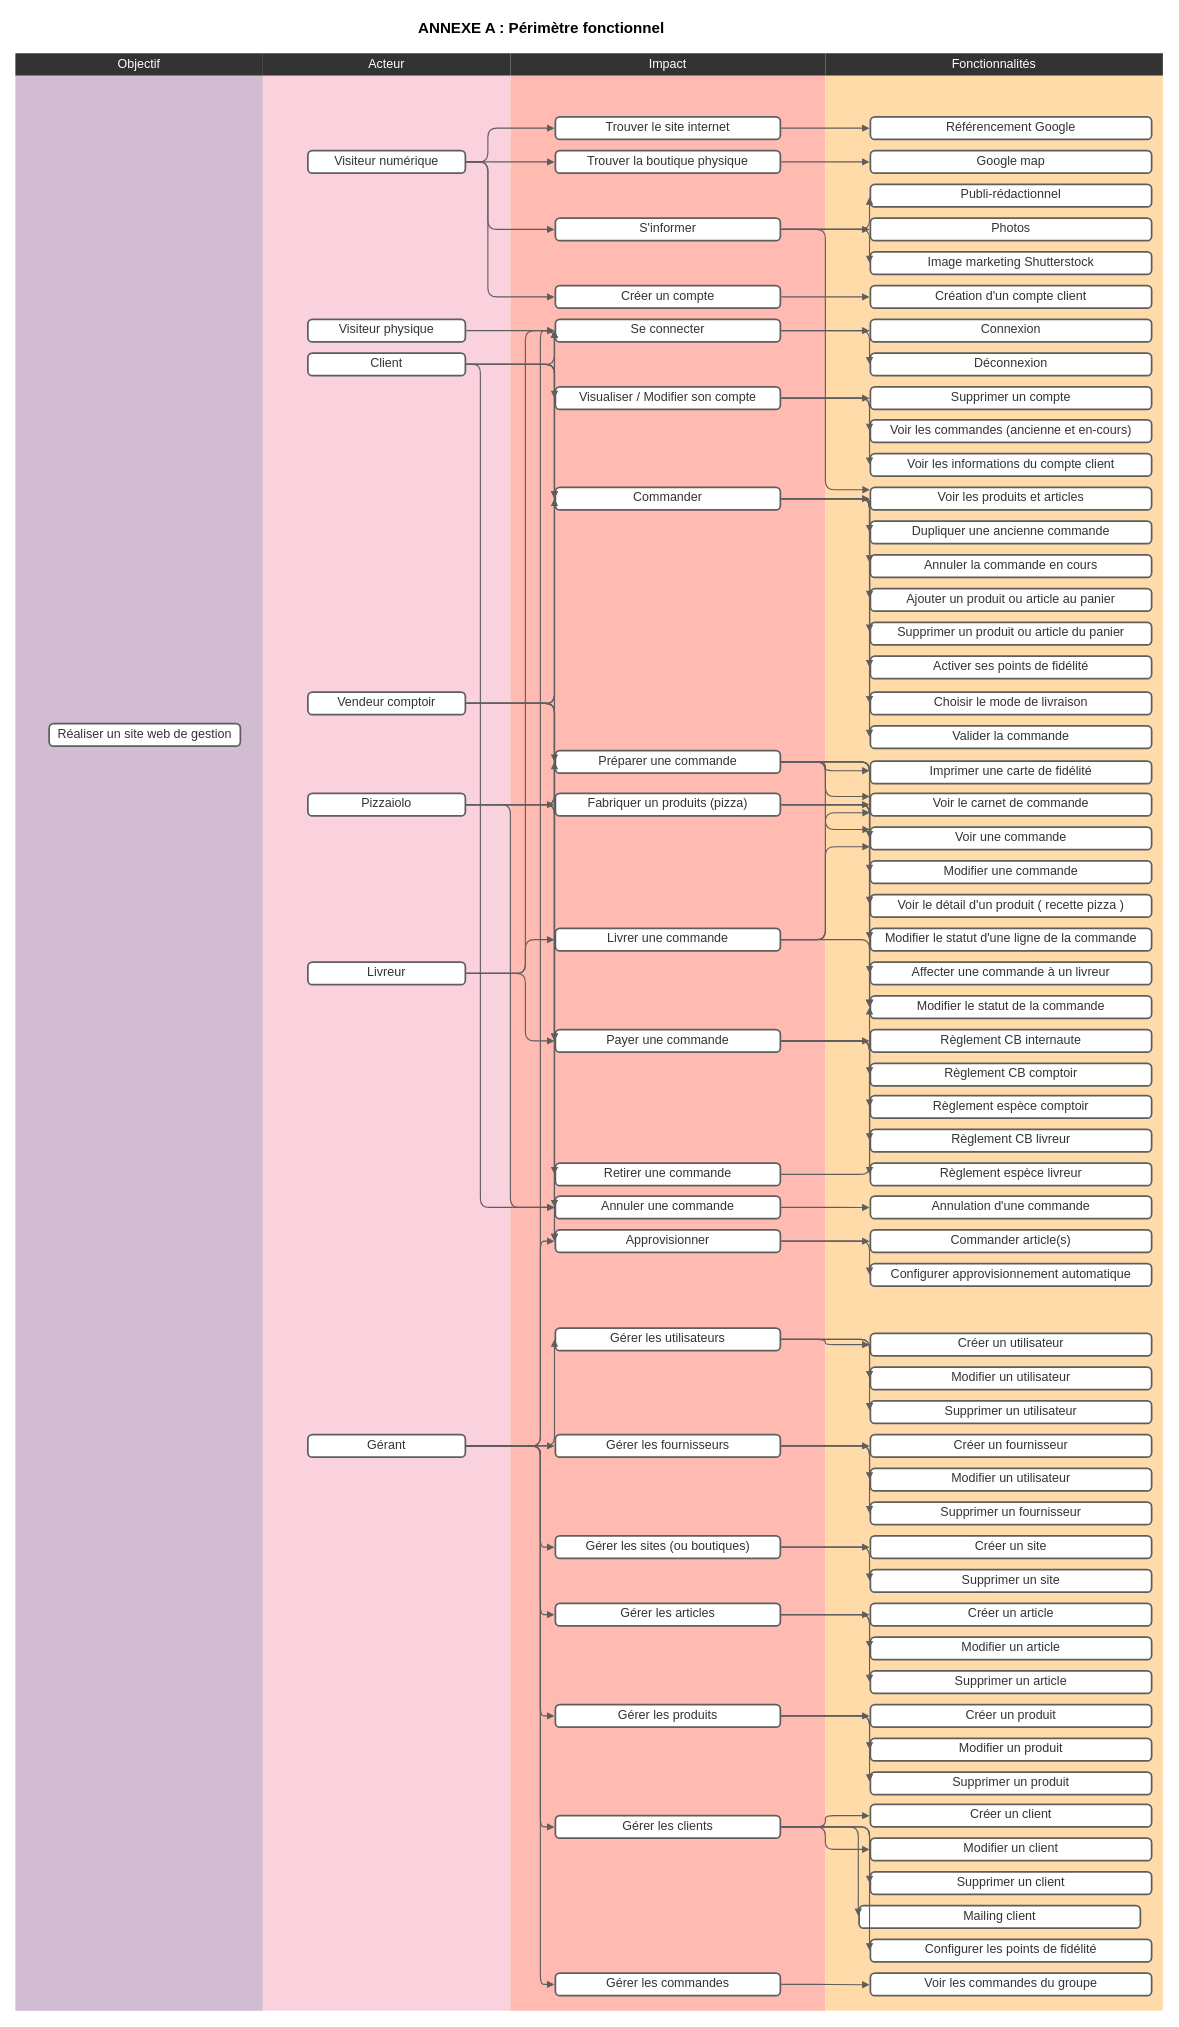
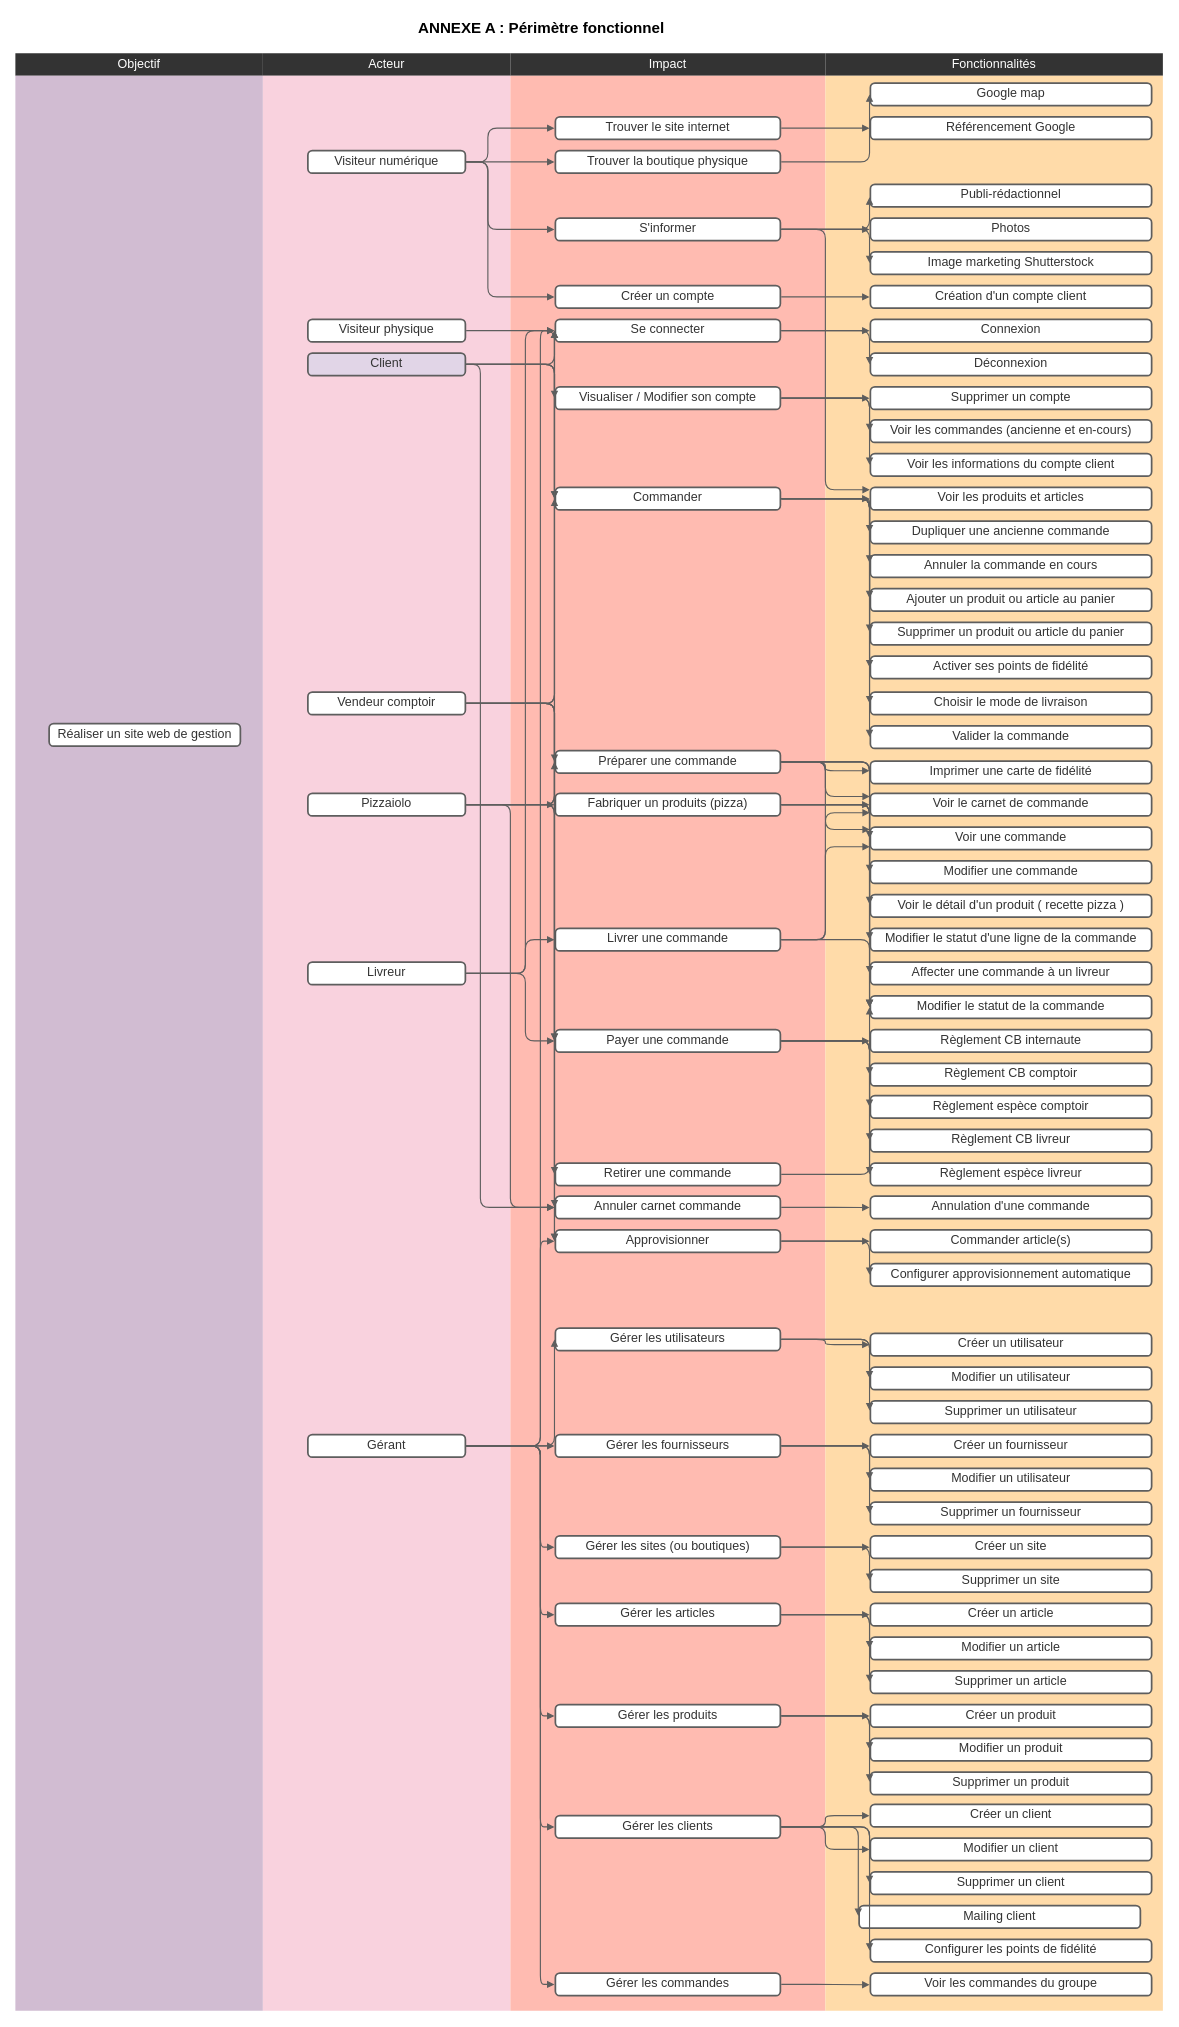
- <mxCell id="34" value="&lt;div style=&quot;display: flex; justify-content: center; text-align: center; align-items: baseline; font-size: 0; line-height: 1.25;margin-top: -2px;&quot;&gt;&lt;span&gt;&lt;span style=&quot;font-size:16.7px;color:#333333;&quot;&gt;Google map&lt;/span&gt;&lt;/span&gt;&lt;/div&gt;" style="rounded=1;arcSize=20;whiteSpace=wrap;overflow=block;blockSpacing=1;html=1;fontSize=13;spacing=0;strokeColor=#5e5e5e;strokeOpacity=100;strokeWidth=2.3;" parent="1" vertex="1"><mxGeometry x="1160" y="200" width="375" height="30" as="geometry" /></mxCell>
+ <mxCell id="34" value="&lt;div style=&quot;display: flex; justify-content: center; text-align: center; align-items: baseline; font-size: 0; line-height: 1.25;margin-top: -2px;&quot;&gt;&lt;span&gt;&lt;span style=&quot;font-size:16.7px;color:#333333;&quot;&gt;Google map&lt;/span&gt;&lt;/span&gt;&lt;/div&gt;" style="rounded=1;arcSize=20;whiteSpace=wrap;overflow=block;blockSpacing=1;html=1;fontSize=13;spacing=0;strokeColor=#5e5e5e;strokeOpacity=100;strokeWidth=2.3;" parent="1" vertex="1"><mxGeometry x="1160" y="110" width="375" height="30" as="geometry" /></mxCell>
- <mxCell id="9" value="&lt;div style=&quot;display: flex; justify-content: center; text-align: center; align-items: baseline; font-size: 0; line-height: 1.25;margin-top: -2px;&quot;&gt;&lt;span&gt;&lt;span style=&quot;font-size:16.7px;color:#333333;&quot;&gt;Client&lt;/span&gt;&lt;/span&gt;&lt;/div&gt;" style="rounded=1;arcSize=20;whiteSpace=wrap;overflow=block;blockSpacing=1;html=1;fontSize=13;spacing=0;strokeColor=#5e5e5e;strokeOpacity=100;strokeWidth=2.3;" parent="1" vertex="1"><mxGeometry x="410" y="470" width="210" height="30" as="geometry" /></mxCell>
+ <mxCell id="9" value="&lt;div style=&quot;display: flex; justify-content: center; text-align: center; align-items: baseline; font-size: 0; line-height: 1.25;margin-top: -2px;&quot;&gt;&lt;span&gt;&lt;span style=&quot;font-size:16.7px;color:#333333;&quot;&gt;Client&lt;/span&gt;&lt;/span&gt;&lt;/div&gt;" style="rounded=1;arcSize=20;whiteSpace=wrap;overflow=block;blockSpacing=1;html=1;fontSize=13;spacing=0;strokeColor=#5e5e5e;strokeOpacity=100;strokeWidth=2.3;fillColor=#e1d5e7;" parent="1" vertex="1"><mxGeometry x="410" y="470" width="210" height="30" as="geometry" /></mxCell>
- <mxCell id="181" value="&lt;div style=&quot;display: flex; justify-content: center; text-align: center; align-items: baseline; font-size: 0; line-height: 1.25;margin-top: -2px;&quot;&gt;&lt;span&gt;&lt;span style=&quot;font-size:16.7px;color:#333333;&quot;&gt;Annuler une commande&lt;/span&gt;&lt;/span&gt;&lt;/div&gt;" style="rounded=1;arcSize=20;whiteSpace=wrap;overflow=block;blockSpacing=1;html=1;fontSize=13;spacing=0;strokeColor=#5e5e5e;strokeOpacity=100;strokeWidth=2.3;" parent="1" vertex="1"><mxGeometry x="740" y="1594" width="300" height="30" as="geometry" /></mxCell>
+ <mxCell id="181" value="&lt;div style=&quot;display: flex; justify-content: center; text-align: center; align-items: baseline; font-size: 0; line-height: 1.25;margin-top: -2px;&quot;&gt;&lt;span&gt;&lt;span style=&quot;font-size:16.7px;color:#333333;&quot;&gt;Annuler carnet commande&lt;/span&gt;&lt;/span&gt;&lt;/div&gt;" style="rounded=1;arcSize=20;whiteSpace=wrap;overflow=block;blockSpacing=1;html=1;fontSize=13;spacing=0;strokeColor=#5e5e5e;strokeOpacity=100;strokeWidth=2.3;" parent="1" vertex="1"><mxGeometry x="740" y="1594" width="300" height="30" as="geometry" /></mxCell>
